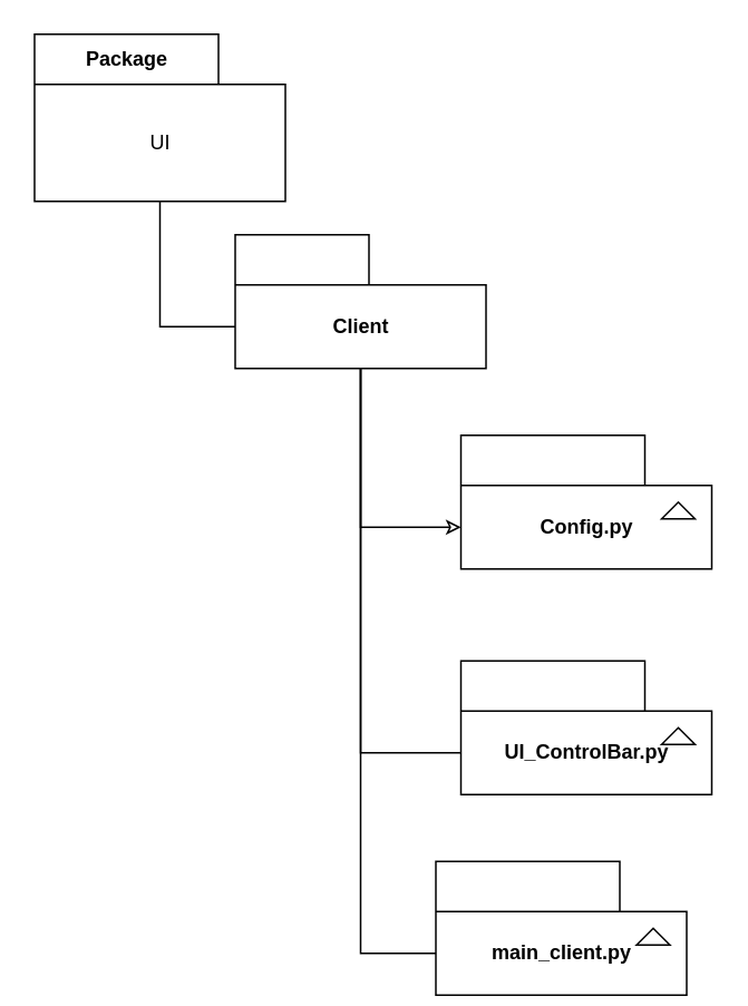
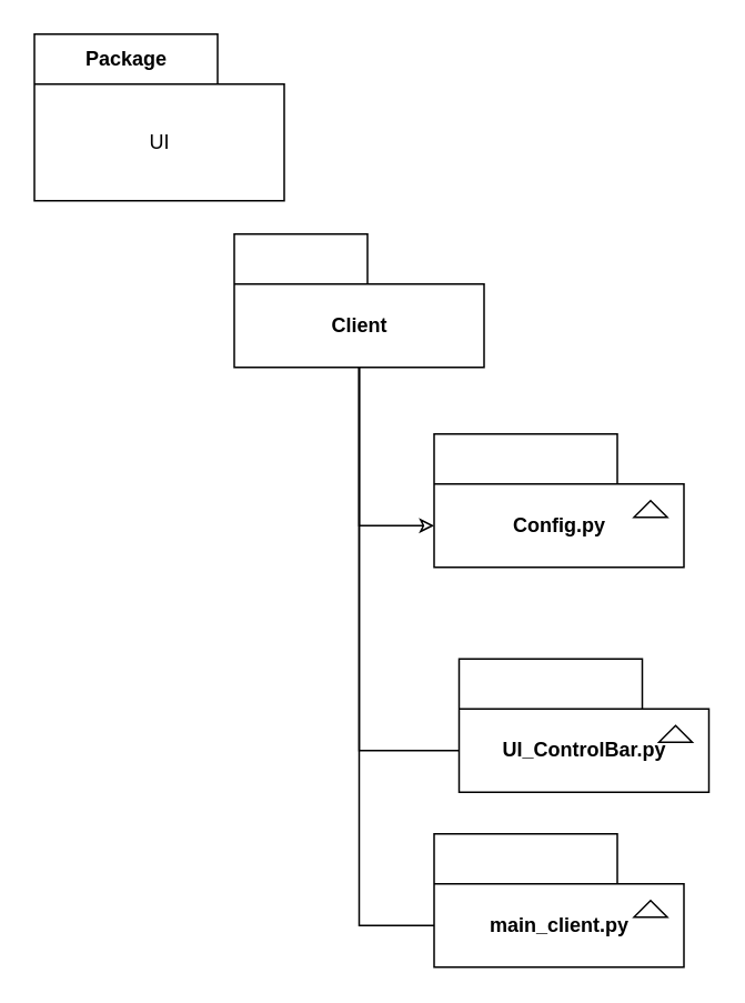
- <mxCell id="2" style="edgeStyle=orthogonalEdgeStyle;rounded=0;orthogonalLoop=1;jettySize=auto;html=1;entryX=0;entryY=0;entryDx=0;entryDy=55;entryPerimeter=0;endArrow=none;endFill=0;" edge="1" parent="1" source="3" target="8"><mxGeometry relative="1" as="geometry" /></mxCell>
- <mxCell id="9" value="Config.py" style="shape=folder;fontStyle=1;tabWidth=110;tabHeight=30;tabPosition=left;html=1;boundedLbl=1;folderSymbol=triangle;" vertex="1" parent="1"><mxGeometry x="275" y="260" width="150" height="80" as="geometry" /></mxCell>
+ <mxCell id="9" value="Config.py" style="shape=folder;fontStyle=1;tabWidth=110;tabHeight=30;tabPosition=left;html=1;boundedLbl=1;folderSymbol=triangle;" vertex="1" parent="1"><mxGeometry x="260" y="260" width="150" height="80" as="geometry" /></mxCell>
- <mxCell id="11" value="main_client.py" style="shape=folder;fontStyle=1;tabWidth=110;tabHeight=30;tabPosition=left;html=1;boundedLbl=1;folderSymbol=triangle;" vertex="1" parent="1"><mxGeometry x="260" y="515" width="150" height="80" as="geometry" /></mxCell>
+ <mxCell id="11" value="main_client.py" style="shape=folder;fontStyle=1;tabWidth=110;tabHeight=30;tabPosition=left;html=1;boundedLbl=1;folderSymbol=triangle;" vertex="1" parent="1"><mxGeometry x="260" y="500" width="150" height="80" as="geometry" /></mxCell>
